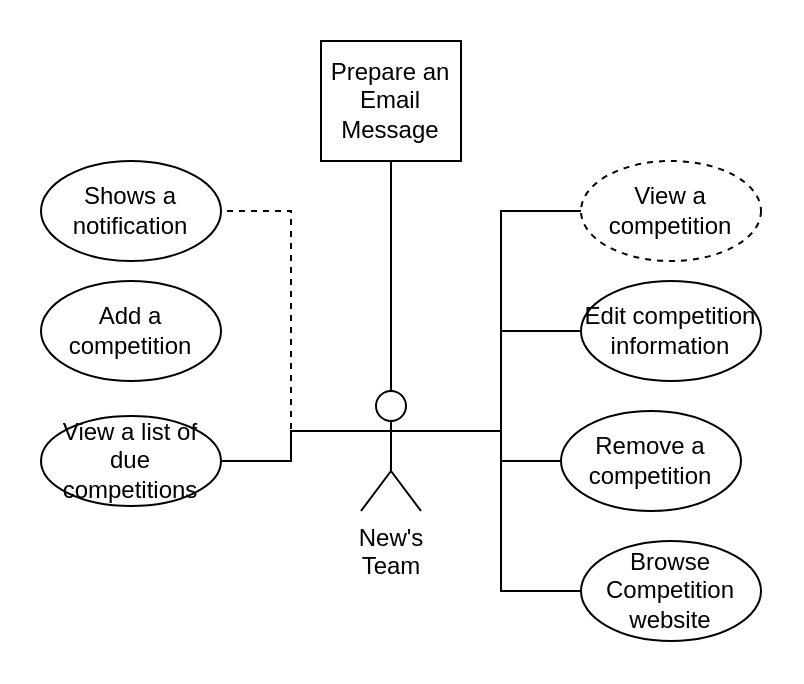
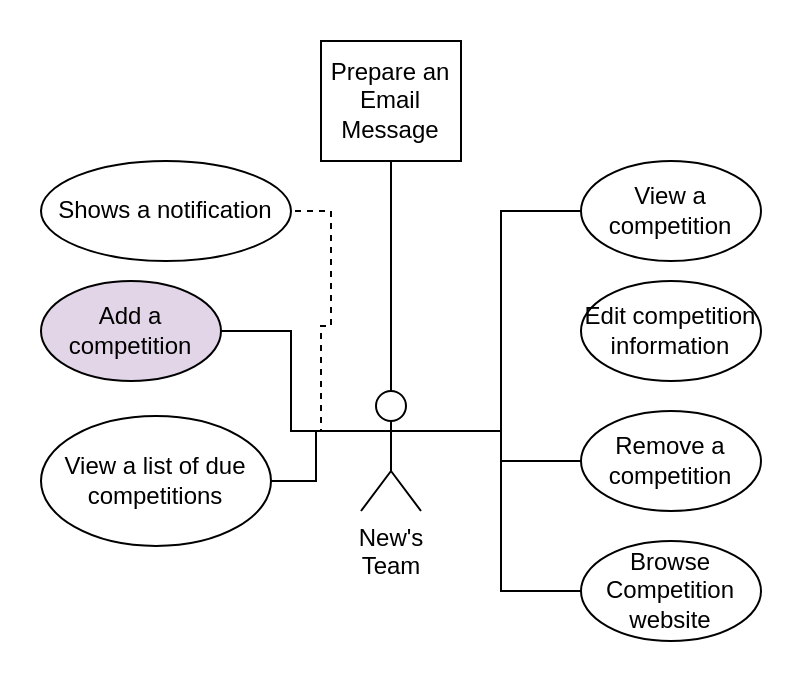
- <mxCell id="7" value="Shows a notification" style="ellipse;whiteSpace=wrap;html=1;" parent="1" vertex="1"><mxGeometry x="20" y="80" width="90" height="50" as="geometry" /></mxCell>
+ <mxCell id="7" value="Shows a notification" style="ellipse;whiteSpace=wrap;html=1;" parent="1" vertex="1"><mxGeometry x="20" y="80" width="125" height="50" as="geometry" /></mxCell>
- <mxCell id="17" value="View a competition" style="ellipse;whiteSpace=wrap;html=1;dashed=1;" parent="1" vertex="1"><mxGeometry x="290" y="80" width="90" height="50" as="geometry" /></mxCell>
+ <mxCell id="17" value="View a competition" style="ellipse;whiteSpace=wrap;html=1;" parent="1" vertex="1"><mxGeometry x="290" y="80" width="90" height="50" as="geometry" /></mxCell>
- <mxCell id="10" value="Add a competition" style="ellipse;whiteSpace=wrap;html=1;" parent="1" vertex="1"><mxGeometry x="20" y="140" width="90" height="50" as="geometry" /></mxCell>
+ <mxCell id="10" value="Add a competition" style="ellipse;whiteSpace=wrap;html=1;fillColor=#e1d5e7;" parent="1" vertex="1"><mxGeometry x="20" y="140" width="90" height="50" as="geometry" /></mxCell>
+ <mxCell id="3" style="edgeStyle=orthogonalEdgeStyle;rounded=0;orthogonalLoop=1;jettySize=auto;html=1;exitX=0;exitY=0.333;exitDx=0;exitDy=0;exitPerimeter=0;entryX=1;entryY=0.5;entryDx=0;entryDy=0;endArrow=none;endFill=0;" edge="1" parent="1" source="6" target="10"><mxGeometry relative="1" as="geometry" /></mxCell>
- <mxCell id="8" style="edgeStyle=orthogonalEdgeStyle;rounded=0;orthogonalLoop=1;jettySize=auto;html=1;exitX=0;exitY=0.5;exitDx=0;exitDy=0;endArrow=none;endFill=0;entryX=1;entryY=0.333;entryDx=0;entryDy=0;entryPerimeter=0;" parent="1" source="9" target="6" edge="1"><mxGeometry relative="1" as="geometry"><mxPoint x="190" y="150" as="targetPoint" /><Array as="points"><mxPoint x="250" y="165" /><mxPoint x="250" y="215" /></Array></mxGeometry></mxCell>
- <mxCell id="18" value="&lt;span style=&quot;font-family: &amp;#34;arial&amp;#34; , sans-serif&quot;&gt;View a list of due&lt;br&gt;competitions&lt;/span&gt;" style="ellipse;whiteSpace=wrap;html=1;" vertex="1" parent="1"><mxGeometry x="20" y="207.5" width="90" height="45" as="geometry" /></mxCell>
+ <mxCell id="18" value="&lt;span style=&quot;font-family: &amp;#34;arial&amp;#34; , sans-serif&quot;&gt;View a list of due&lt;br&gt;competitions&lt;/span&gt;" style="ellipse;whiteSpace=wrap;html=1;" vertex="1" parent="1"><mxGeometry x="20" y="207.5" width="115" height="65" as="geometry" /></mxCell>
- <mxCell id="15" value="Remove a competition" style="ellipse;whiteSpace=wrap;html=1;" parent="1" vertex="1"><mxGeometry x="280" y="205" width="90" height="50" as="geometry" /></mxCell>
+ <mxCell id="15" value="Remove a competition" style="ellipse;whiteSpace=wrap;html=1;" parent="1" vertex="1"><mxGeometry x="290" y="205" width="90" height="50" as="geometry" /></mxCell>
